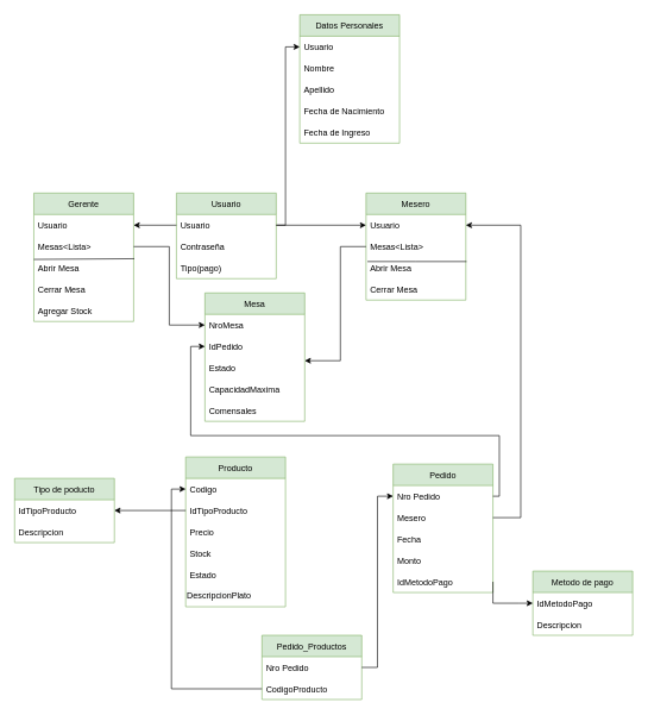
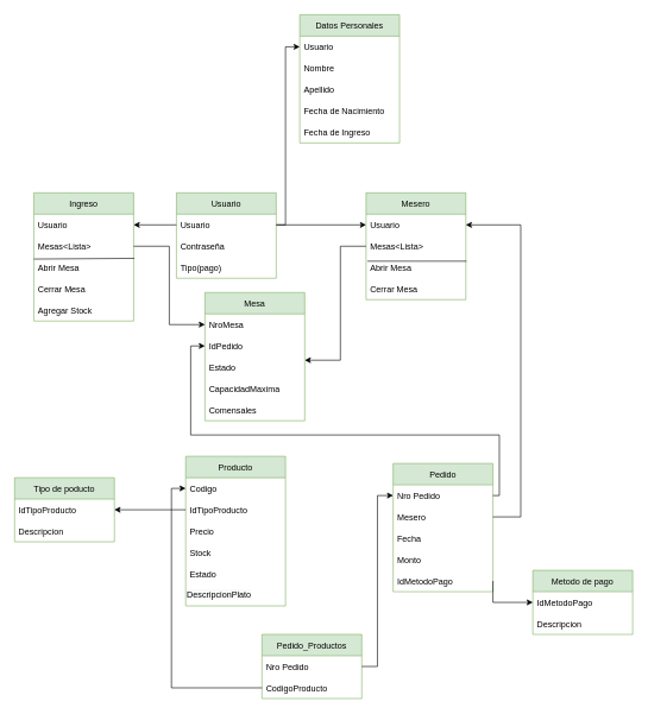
- <mxCell id="31" value="Gerente" style="swimlane;fontStyle=0;childLayout=stackLayout;horizontal=1;startSize=30;horizontalStack=0;resizeParent=1;resizeParentMax=0;resizeLast=0;collapsible=1;marginBottom=0;fillColor=#d5e8d4;strokeColor=#82b366;fontColor=default;" parent="1" vertex="1"><mxGeometry x="47" y="270" width="140" height="180" as="geometry" /></mxCell>
+ <mxCell id="31" value="Ingreso" style="swimlane;fontStyle=0;childLayout=stackLayout;horizontal=1;startSize=30;horizontalStack=0;resizeParent=1;resizeParentMax=0;resizeLast=0;collapsible=1;marginBottom=0;fillColor=#d5e8d4;strokeColor=#82b366;fontColor=default;" parent="1" vertex="1"><mxGeometry x="47" y="270" width="140" height="180" as="geometry" /></mxCell>
